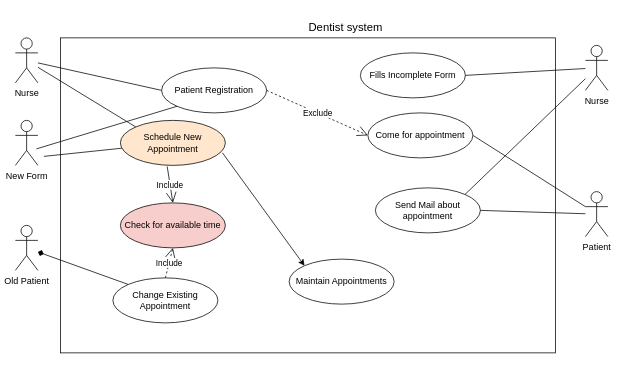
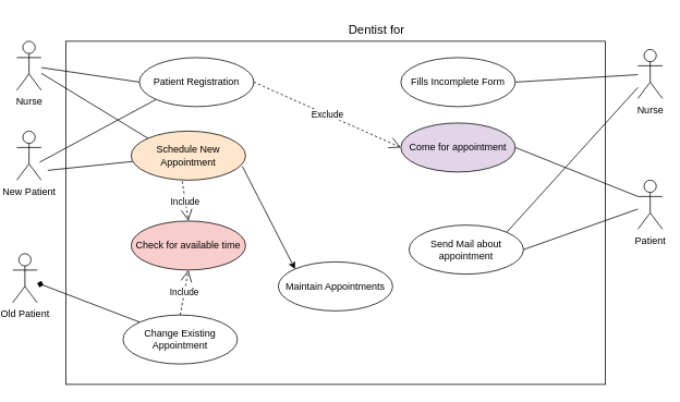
- <mxCell id="3" value="Dentist system" style="text;html=1;align=center;verticalAlign=middle;resizable=0;points=[];autosize=1;strokeColor=none;fillColor=none;fontSize=15;" parent="1" vertex="1"><mxGeometry x="400" y="20" width="120" height="30" as="geometry" /></mxCell>
+ <mxCell id="3" value="Dentist for" style="text;html=1;align=center;verticalAlign=middle;resizable=0;points=[];autosize=1;strokeColor=none;fillColor=none;fontSize=15;" parent="1" vertex="1"><mxGeometry x="400" y="20" width="120" height="30" as="geometry" /></mxCell>
- <mxCell id="18" value="Fills Incomplete Form" style="ellipse;whiteSpace=wrap;html=1;" parent="1" vertex="1"><mxGeometry x="480" y="70" width="140" height="60" as="geometry" /></mxCell>
+ <mxCell id="18" value="Fills Incomplete Form" style="ellipse;whiteSpace=wrap;html=1;" parent="1" vertex="1"><mxGeometry x="490" y="70" width="140" height="60" as="geometry" /></mxCell>
- <mxCell id="5" value="Patient Registration" style="ellipse;whiteSpace=wrap;html=1;" parent="1" vertex="1"><mxGeometry x="215" y="90" width="140" height="60" as="geometry" /></mxCell>
+ <mxCell id="5" value="Patient Registration" style="ellipse;whiteSpace=wrap;html=1;" parent="1" vertex="1"><mxGeometry x="170" y="70" width="140" height="60" as="geometry" /></mxCell>
- <mxCell id="19" value="Come for appointment" style="ellipse;whiteSpace=wrap;html=1;" parent="1" vertex="1"><mxGeometry x="490" y="150" width="140" height="60" as="geometry" /></mxCell>
+ <mxCell id="19" value="Come for appointment" style="ellipse;whiteSpace=wrap;html=1;fillColor=#e1d5e7;" parent="1" vertex="1"><mxGeometry x="490" y="150" width="140" height="60" as="geometry" /></mxCell>
- <mxCell id="14" value="Include" style="endArrow=open;endSize=12;dashed=0;html=1;rounded=0;exitX=0.446;exitY=1.023;exitDx=0;exitDy=0;entryX=0.5;entryY=0;entryDx=0;entryDy=0;exitPerimeter=0;" parent="1" source="9" target="11" edge="1"><mxGeometry width="160" relative="1" as="geometry"><mxPoint x="240" y="290" as="sourcePoint" /><mxPoint x="400" y="290" as="targetPoint" /></mxGeometry></mxCell>
+ <mxCell id="14" value="Include" style="endArrow=open;endSize=12;dashed=1;html=1;rounded=0;exitX=0.446;exitY=1.023;exitDx=0;exitDy=0;entryX=0.5;entryY=0;entryDx=0;entryDy=0;exitPerimeter=0;" parent="1" source="9" target="11" edge="1"><mxGeometry width="160" relative="1" as="geometry"><mxPoint x="240" y="290" as="sourcePoint" /><mxPoint x="400" y="290" as="targetPoint" /></mxGeometry></mxCell>
- <mxCell id="4" value="New Form" style="shape=umlActor;verticalLabelPosition=bottom;verticalAlign=top;html=1;outlineConnect=0;" parent="1" vertex="1"><mxGeometry x="20" y="160" width="30" height="60" as="geometry" /></mxCell>
+ <mxCell id="4" value="New Patient" style="shape=umlActor;verticalLabelPosition=bottom;verticalAlign=top;html=1;outlineConnect=0;" parent="1" vertex="1"><mxGeometry x="20" y="160" width="30" height="60" as="geometry" /></mxCell>
- <mxCell id="27" value="Send Mail about appointment" style="ellipse;whiteSpace=wrap;html=1;" parent="1" vertex="1"><mxGeometry x="500" y="250" width="140" height="60" as="geometry" /></mxCell>
+ <mxCell id="27" value="Send Mail about appointment" style="ellipse;whiteSpace=wrap;html=1;" parent="1" vertex="1"><mxGeometry x="500" y="275" width="140" height="60" as="geometry" /></mxCell>
- <mxCell id="20" value="Patient" style="shape=umlActor;verticalLabelPosition=bottom;verticalAlign=top;html=1;outlineConnect=0;" parent="1" vertex="1"><mxGeometry x="780" y="255" width="30" height="60" as="geometry" /></mxCell>
+ <mxCell id="20" value="Patient" style="shape=umlActor;verticalLabelPosition=bottom;verticalAlign=top;html=1;outlineConnect=0;" parent="1" vertex="1"><mxGeometry x="780" y="220" width="30" height="60" as="geometry" /></mxCell>
- <mxCell id="12" value="Old Patient" style="shape=umlActor;verticalLabelPosition=bottom;verticalAlign=top;html=1;outlineConnect=0;" parent="1" vertex="1"><mxGeometry x="20" y="300" width="30" height="60" as="geometry" /></mxCell>
+ <mxCell id="12" value="Old Patient" style="shape=umlActor;verticalLabelPosition=bottom;verticalAlign=top;html=1;outlineConnect=0;" parent="1" vertex="1"><mxGeometry x="15" y="310" width="30" height="60" as="geometry" /></mxCell>
- <mxCell id="22" value="Maintain Appointments" style="ellipse;whiteSpace=wrap;html=1;" parent="1" vertex="1"><mxGeometry x="385" y="345" width="140" height="60" as="geometry" /></mxCell>
+ <mxCell id="22" value="Maintain Appointments" style="ellipse;whiteSpace=wrap;html=1;" parent="1" vertex="1"><mxGeometry x="340" y="320" width="140" height="60" as="geometry" /></mxCell>
- <mxCell id="10" value="Change Existing Appointment" style="ellipse;whiteSpace=wrap;html=1;" parent="1" vertex="1"><mxGeometry x="150" y="370" width="140" height="60" as="geometry" /></mxCell>
+ <mxCell id="10" value="Change Existing Appointment" style="ellipse;whiteSpace=wrap;html=1;" parent="1" vertex="1"><mxGeometry x="150" y="385" width="140" height="60" as="geometry" /></mxCell>
